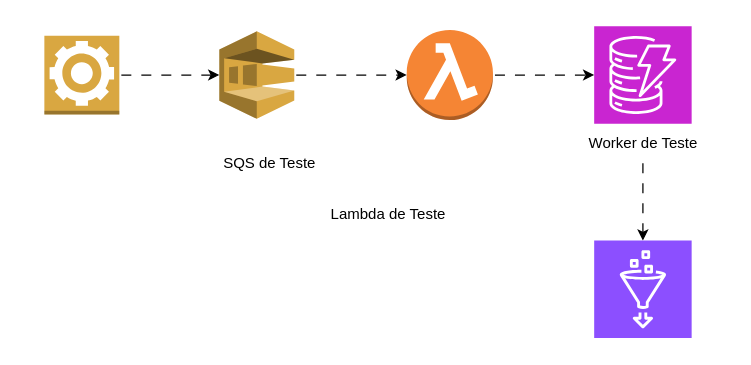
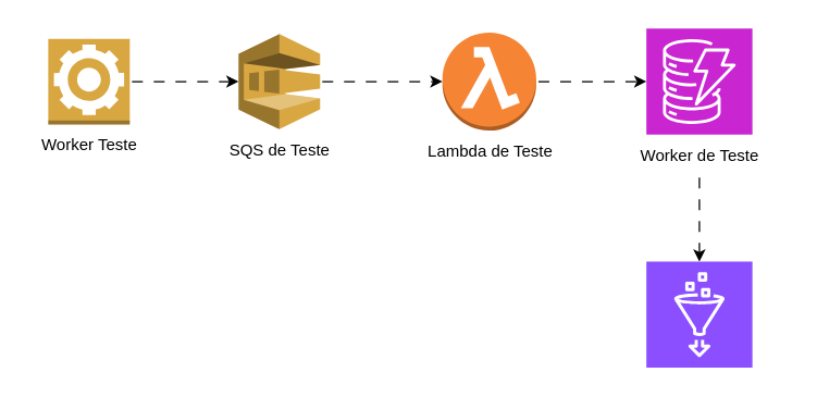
+ <mxCell id="4" value="Worker Teste" style="text;html=1;align=center;verticalAlign=middle;resizable=0;points=[];autosize=1;strokeColor=none;fillColor=none;" parent="1" vertex="1"><mxGeometry x="20" y="91" width="90" height="30" as="geometry" /></mxCell>
- <mxCell id="7" value="SQS de Teste" style="text;html=1;align=center;verticalAlign=middle;resizable=0;points=[];autosize=1;strokeColor=none;fillColor=none;" parent="1" vertex="1"><mxGeometry x="165" y="114.5" width="100" height="30" as="geometry" /></mxCell>
+ <mxCell id="7" value="SQS de Teste" style="text;html=1;align=center;verticalAlign=middle;resizable=0;points=[];autosize=1;strokeColor=none;fillColor=none;" parent="1" vertex="1"><mxGeometry x="155" y="94.5" width="100" height="30" as="geometry" /></mxCell>
- <mxCell id="10" value="Lambda de Teste" style="text;html=1;align=center;verticalAlign=middle;resizable=0;points=[];autosize=1;strokeColor=none;fillColor=none;" parent="1" vertex="1"><mxGeometry x="249.5" y="155.5" width="120" height="30" as="geometry" /></mxCell>
+ <mxCell id="10" value="Lambda de Teste" style="text;html=1;align=center;verticalAlign=middle;resizable=0;points=[];autosize=1;strokeColor=none;fillColor=none;" parent="1" vertex="1"><mxGeometry x="299.5" y="95.5" width="120" height="30" as="geometry" /></mxCell>
